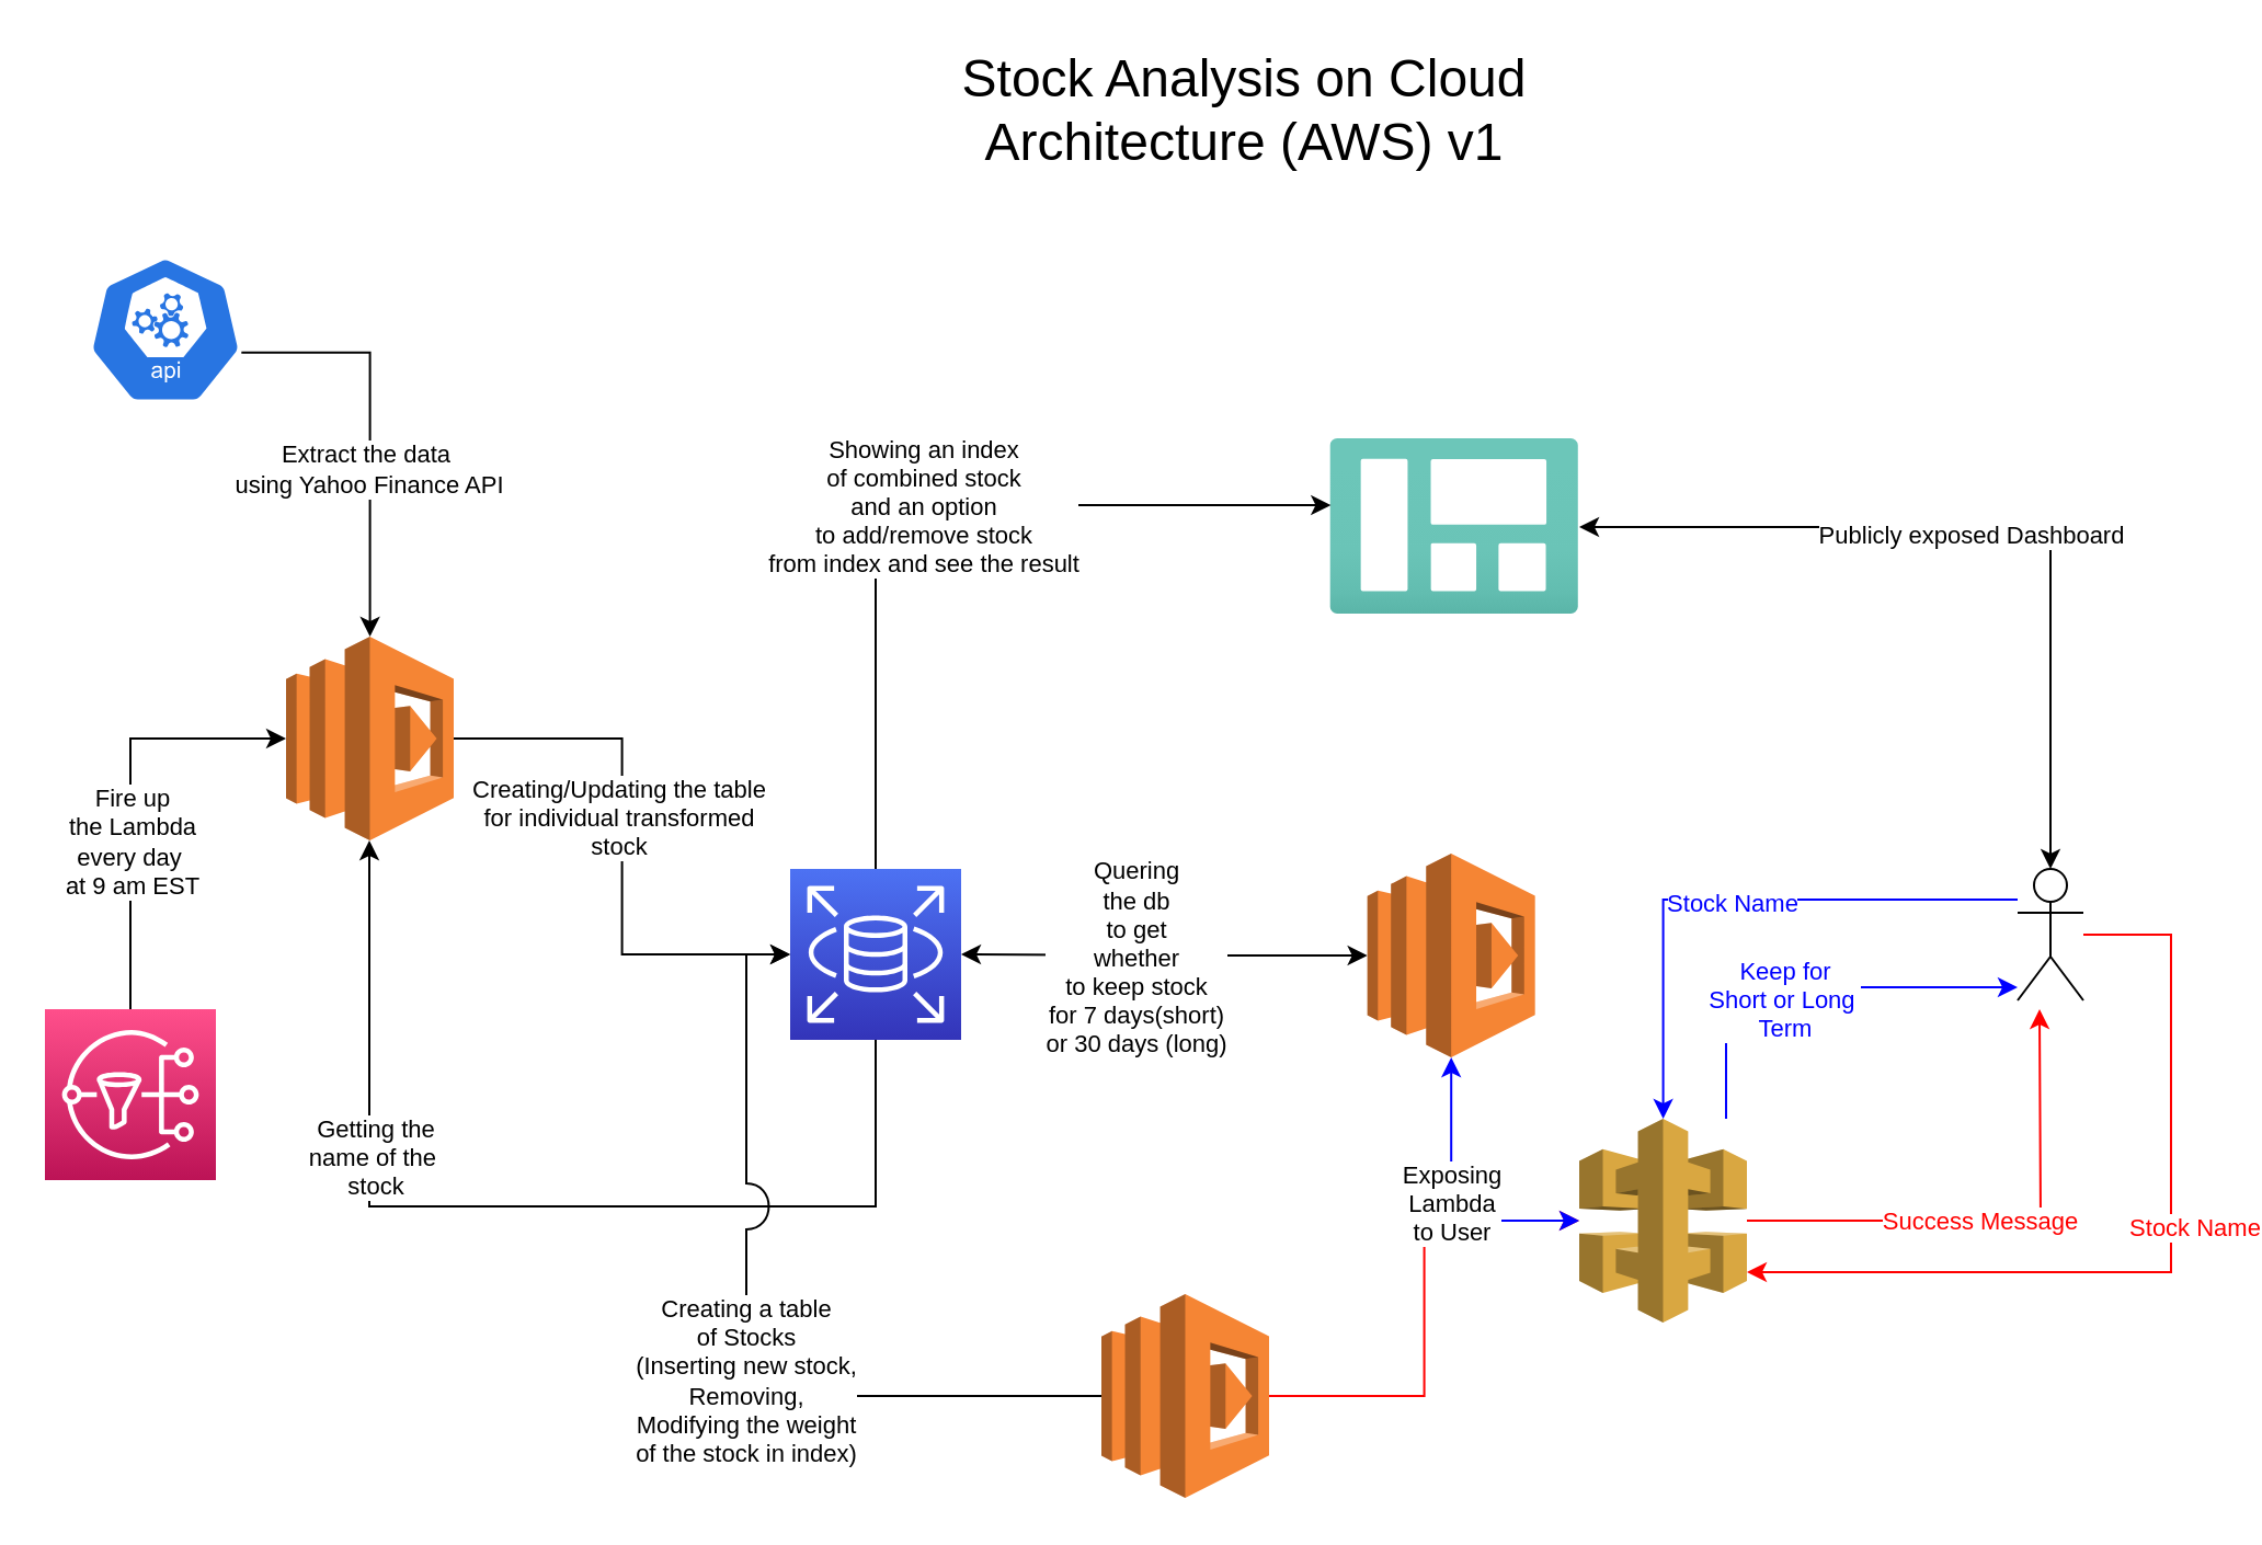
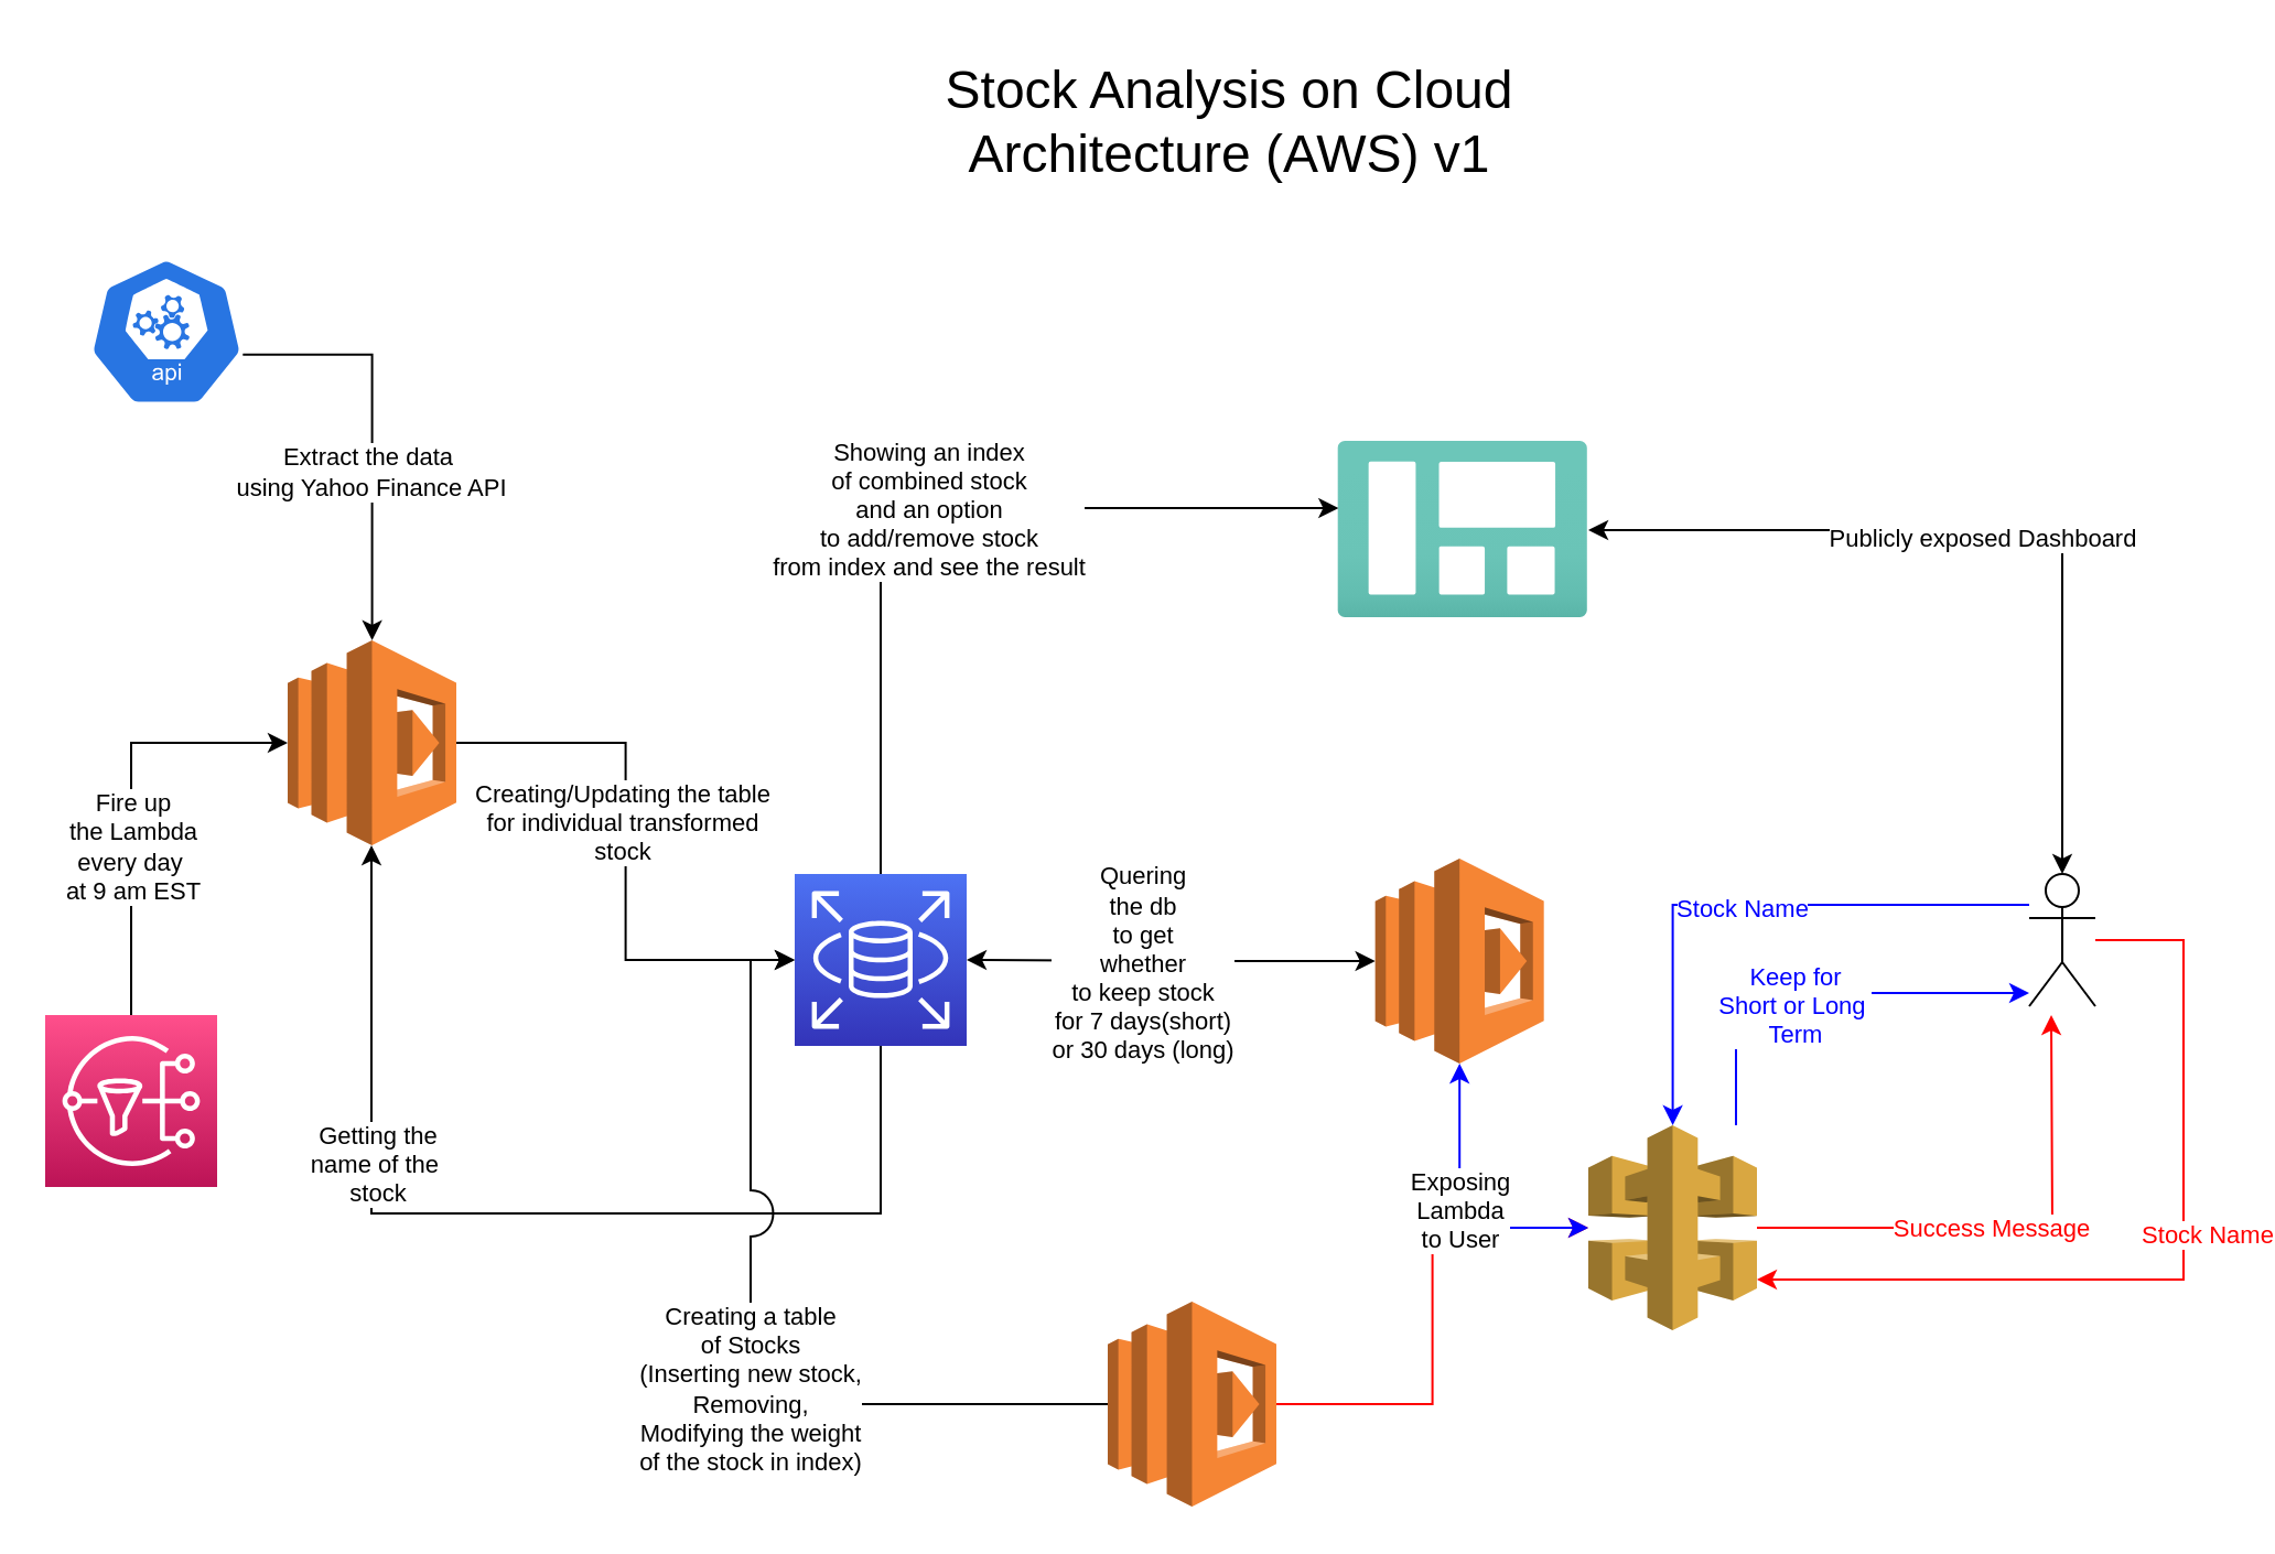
- <mxCell id="15" value="Stock Analysis on Cloud &lt;br&gt;Architecture (AWS) v1" style="text;html=1;align=center;verticalAlign=middle;resizable=0;points=[];autosize=1;strokeColor=none;fillColor=none;fontSize=24;" parent="1" vertex="1"><mxGeometry x="431.67" y="20" width="270" height="60" as="geometry" /></mxCell>
+ <mxCell id="15" value="Stock Analysis on Cloud &lt;br&gt;Architecture (AWS) v1" style="text;html=1;align=center;verticalAlign=middle;resizable=0;points=[];autosize=1;strokeColor=none;fillColor=none;fontSize=24;" parent="1" vertex="1"><mxGeometry x="421.67" y="25" width="270" height="60" as="geometry" /></mxCell>
